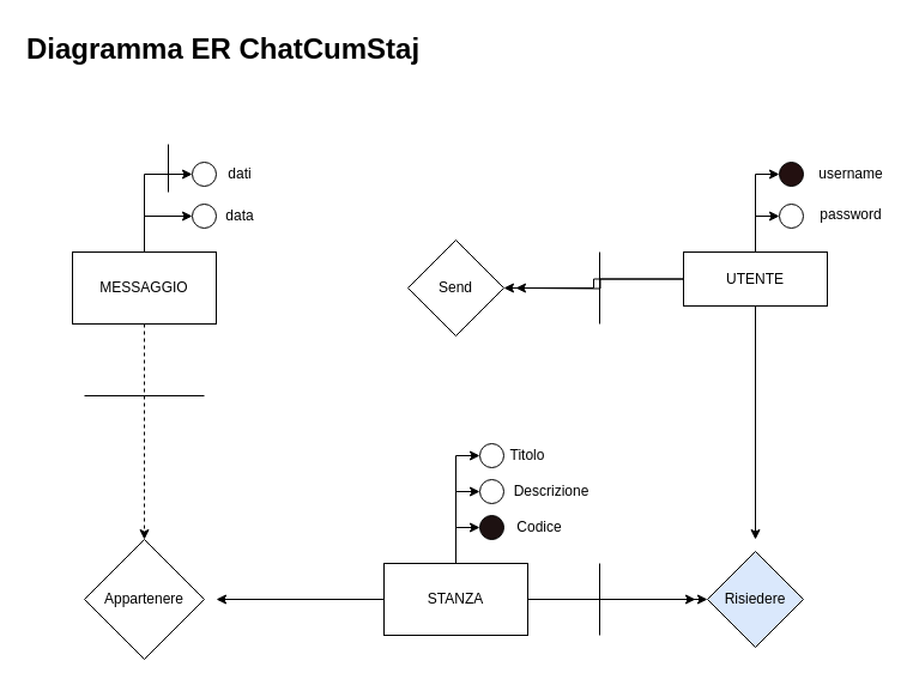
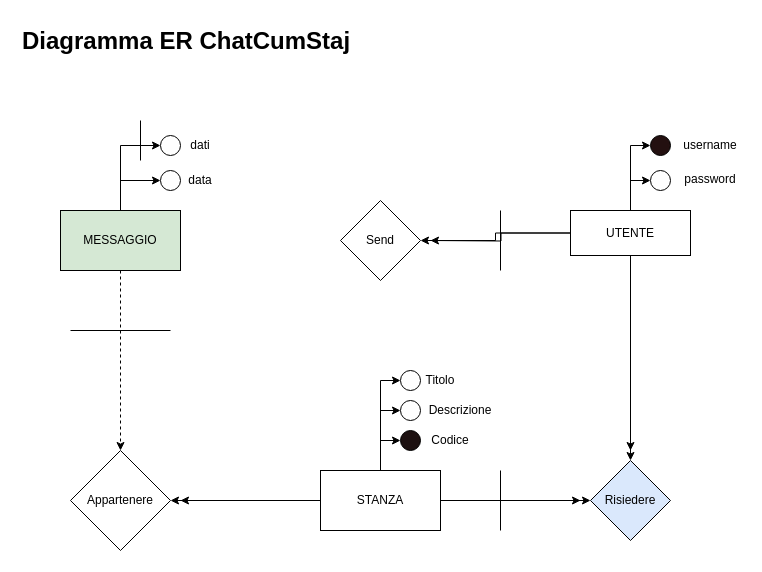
- <mxCell id="6" value="MESSAGGIO" style="rounded=0;whiteSpace=wrap;html=1;" vertex="1" parent="1"><mxGeometry x="60" y="210" width="120" height="60" as="geometry" /></mxCell>
+ <mxCell id="6" value="MESSAGGIO" style="rounded=0;whiteSpace=wrap;html=1;fillColor=#d5e8d4;" vertex="1" parent="1"><mxGeometry x="60" y="210" width="120" height="60" as="geometry" /></mxCell>
+ <mxCell id="14" style="edgeStyle=orthogonalEdgeStyle;rounded=0;orthogonalLoop=1;jettySize=auto;html=1;entryX=0.5;entryY=0;entryDx=0;entryDy=0;" edge="1" parent="1" source="16" target="32"><mxGeometry relative="1" as="geometry" /></mxCell>
+ <mxCell id="19" style="edgeStyle=orthogonalEdgeStyle;rounded=0;orthogonalLoop=1;jettySize=auto;html=1;entryX=1;entryY=0.5;entryDx=0;entryDy=0;" edge="1" parent="1" source="26" target="31"><mxGeometry relative="1" as="geometry" /></mxCell>
